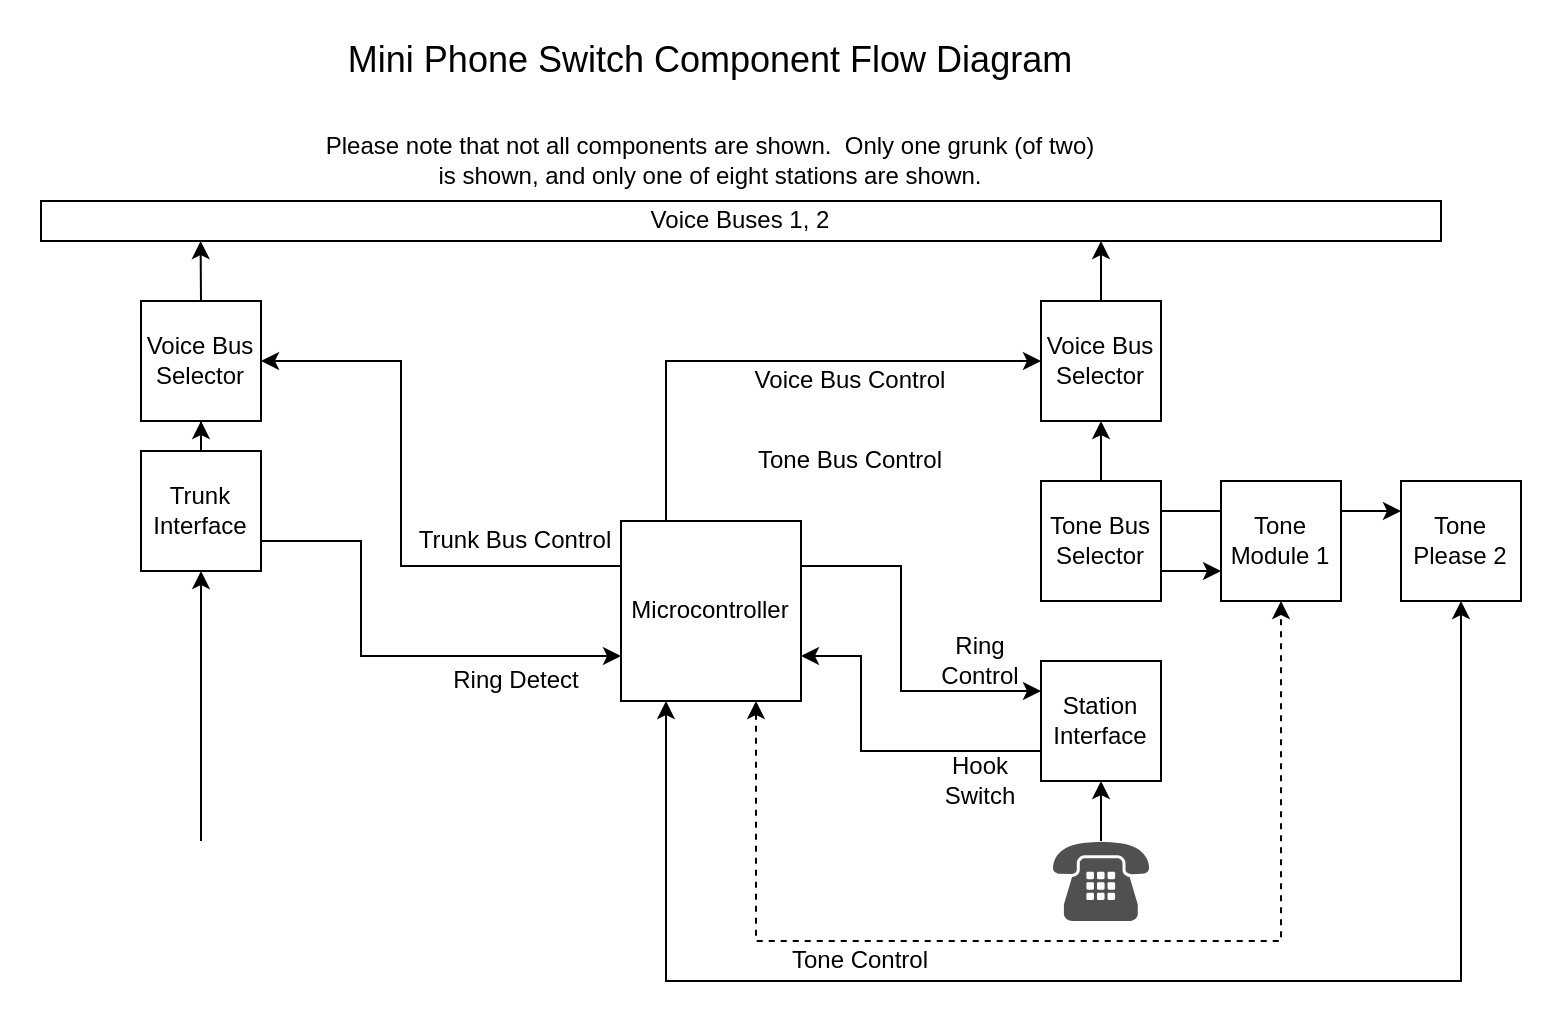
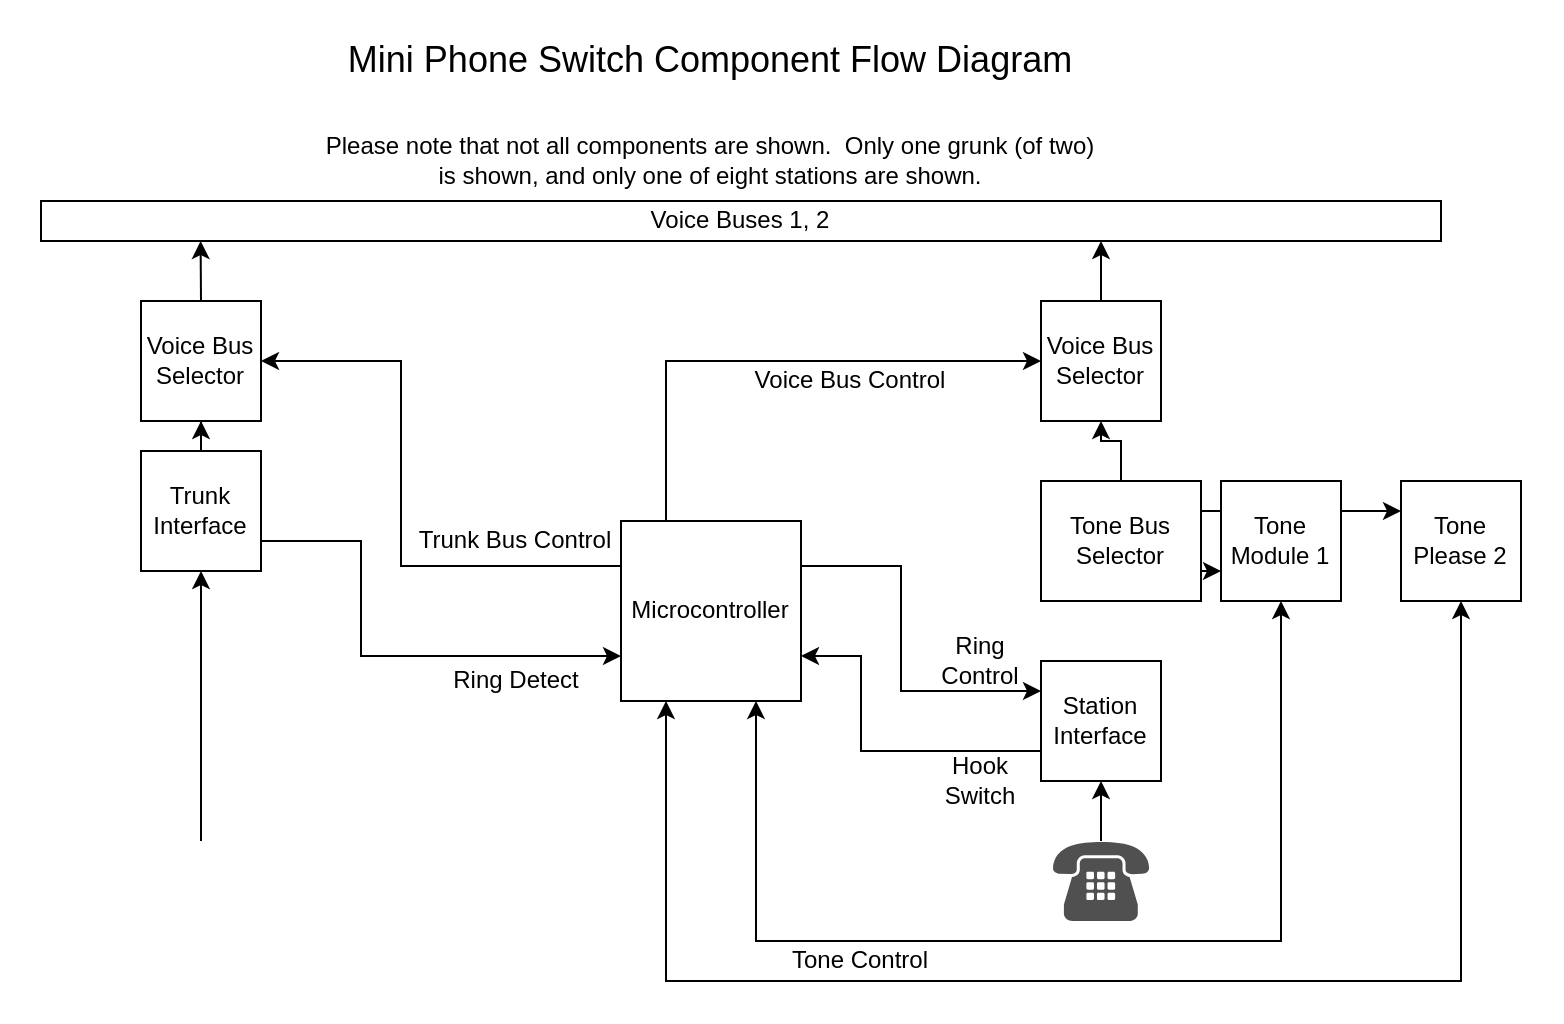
- <mxCell id="23" value="Tone Bus Control" style="text;html=1;strokeColor=none;fillColor=none;align=center;verticalAlign=middle;whiteSpace=wrap;rounded=0;" vertex="1" parent="1"><mxGeometry x="370" y="220" width="110" height="20" as="geometry" /></mxCell>
- <mxCell id="17" value="Tone Bus Selector" style="rounded=0;whiteSpace=wrap;html=1;" vertex="1" parent="1"><mxGeometry x="520" y="240" width="60" height="60" as="geometry" /></mxCell>
+ <mxCell id="17" value="Tone Bus Selector" style="rounded=0;whiteSpace=wrap;html=1;" vertex="1" parent="1"><mxGeometry x="520" y="240" width="80" height="60" as="geometry" /></mxCell>
- <mxCell id="6" style="edgeStyle=orthogonalEdgeStyle;rounded=0;orthogonalLoop=1;jettySize=auto;html=1;exitX=0.75;exitY=1;exitDx=0;exitDy=0;entryX=0.5;entryY=1;entryDx=0;entryDy=0;startArrow=classic;startFill=1;dashed=1;" edge="1" parent="1" source="11" target="18"><mxGeometry relative="1" as="geometry"><Array as="points"><mxPoint x="378" y="470" /><mxPoint x="640" y="470" /></Array></mxGeometry></mxCell>
+ <mxCell id="6" style="edgeStyle=orthogonalEdgeStyle;rounded=0;orthogonalLoop=1;jettySize=auto;html=1;exitX=0.75;exitY=1;exitDx=0;exitDy=0;entryX=0.5;entryY=1;entryDx=0;entryDy=0;startArrow=classic;startFill=1;" edge="1" parent="1" source="11" target="18"><mxGeometry relative="1" as="geometry"><Array as="points"><mxPoint x="378" y="470" /><mxPoint x="640" y="470" /></Array></mxGeometry></mxCell>
